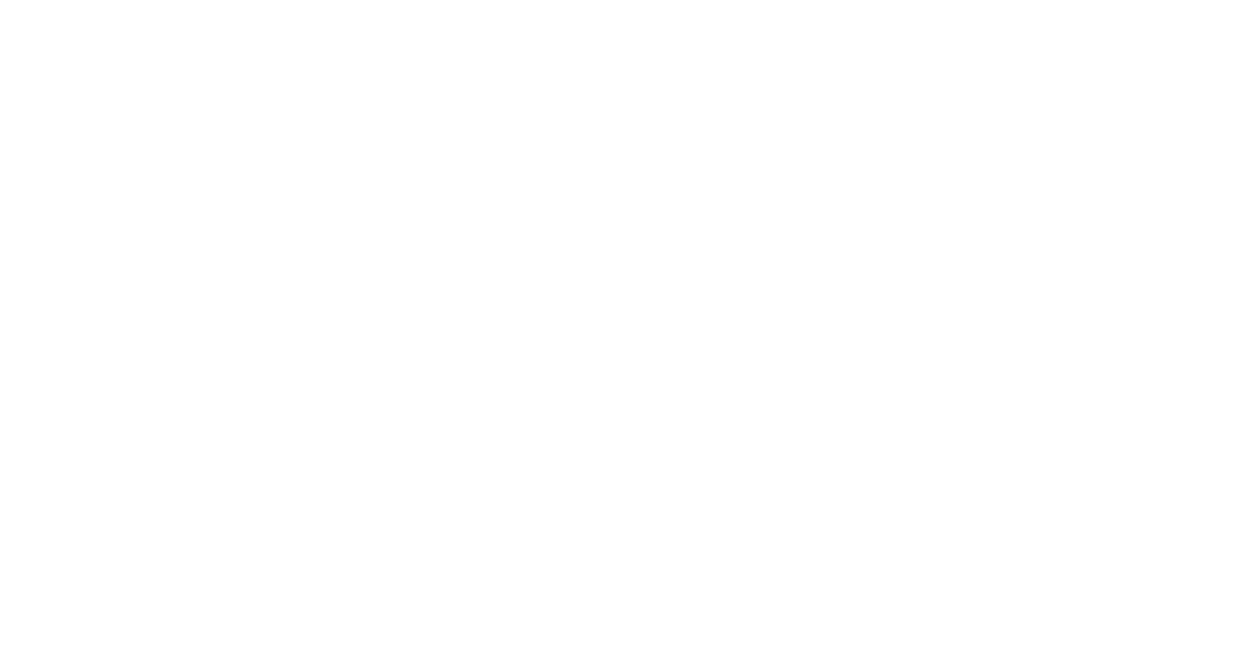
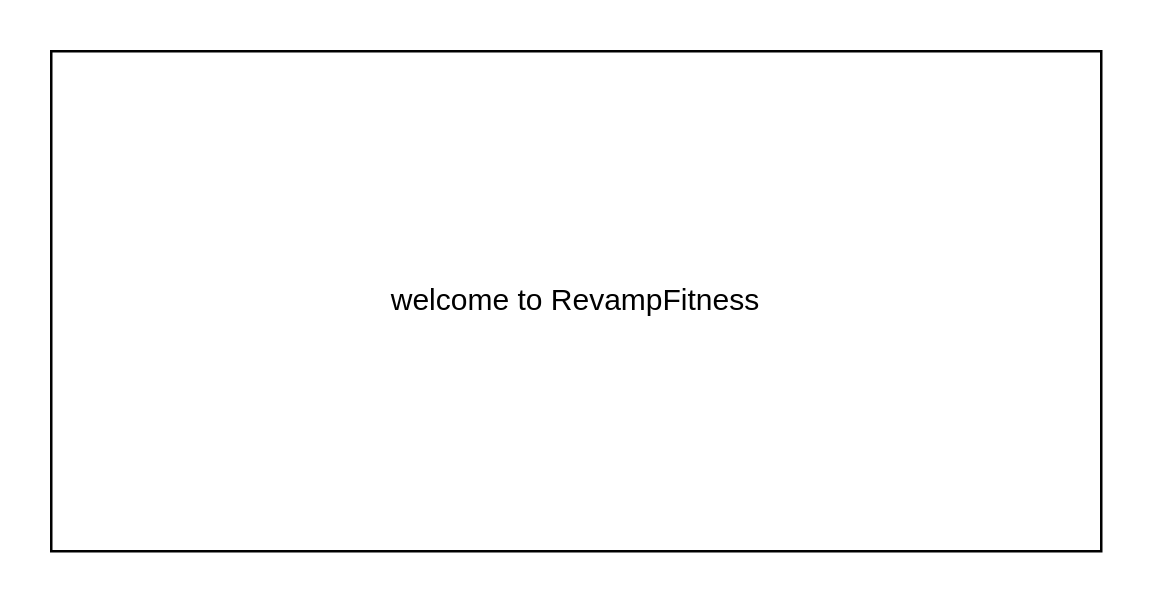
+ <mxCell id="2" value="welcome to RevampFitness" style="rounded=0;whiteSpace=wrap;html=1;" vertex="1" parent="1"><mxGeometry width="420" height="200" as="geometry" x="20" y="20" /></mxCell>
